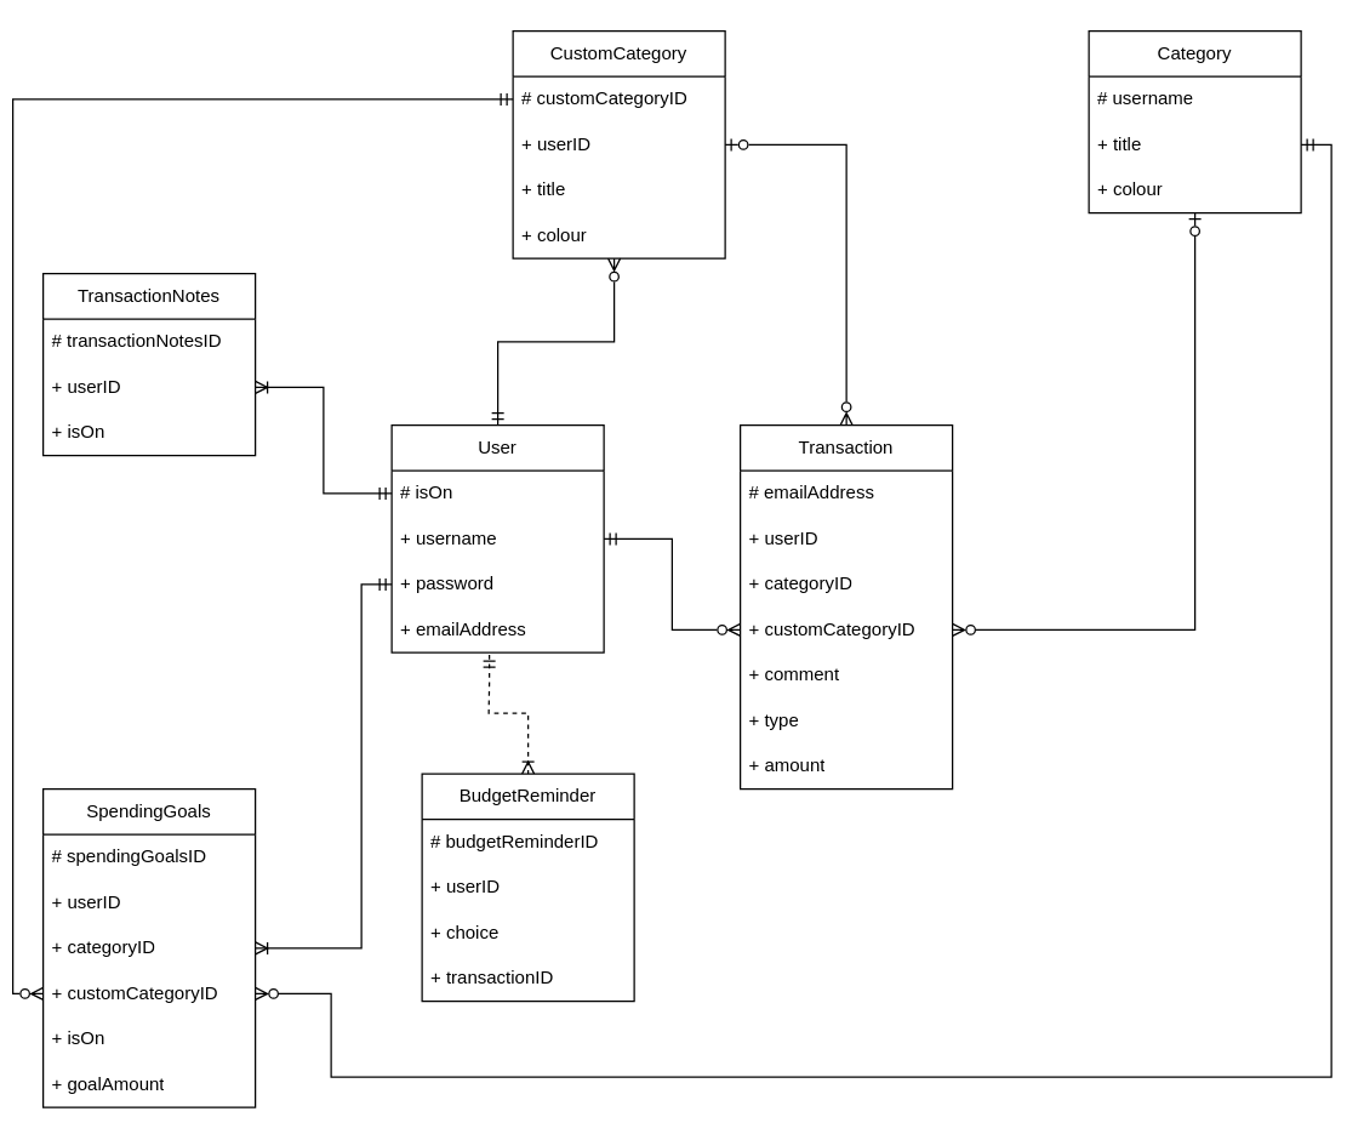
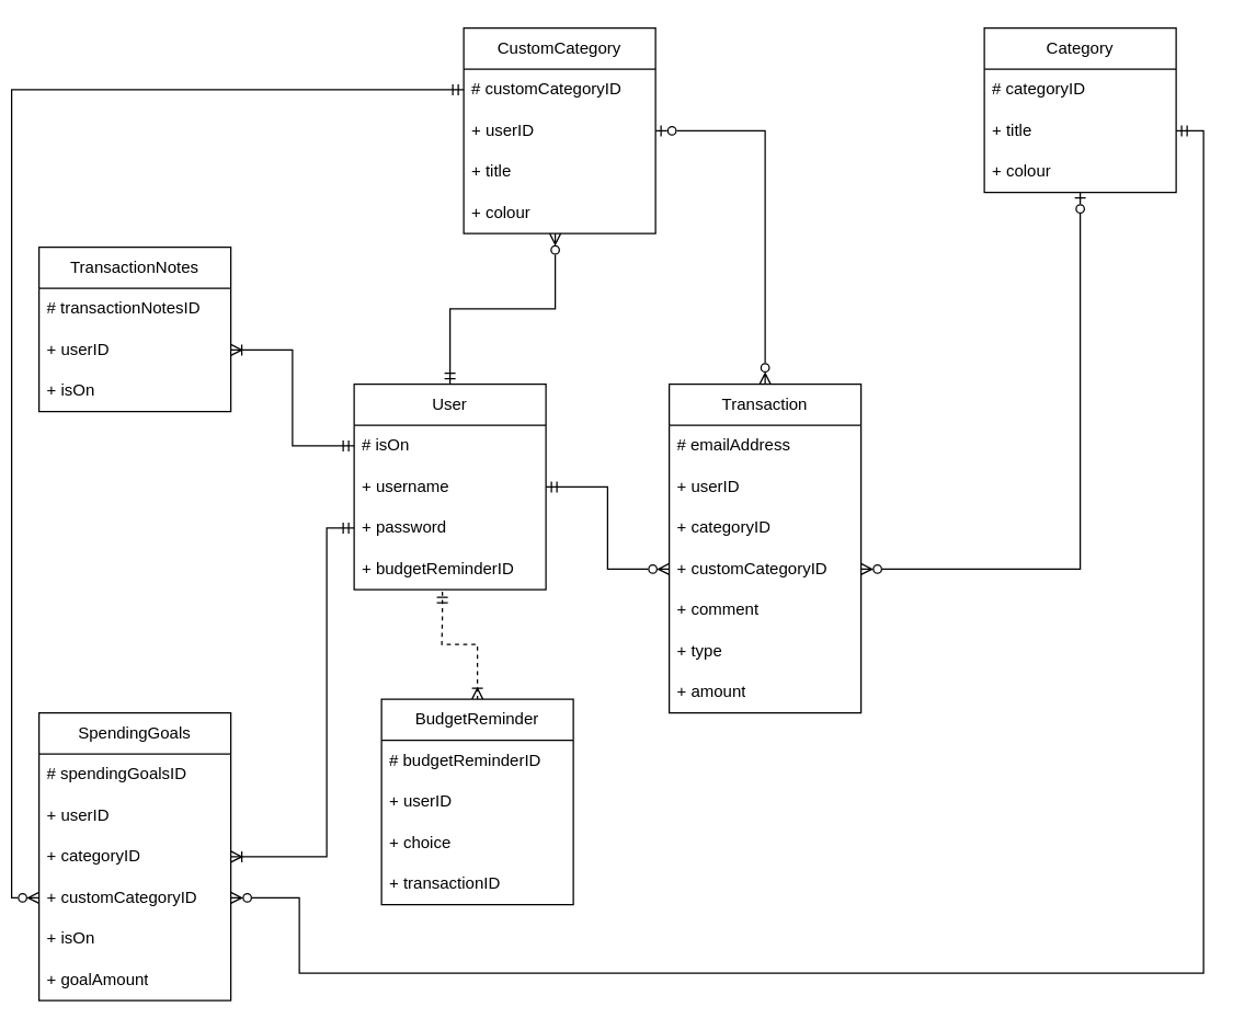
- <mxCell id="24" value="# username" style="text;strokeColor=none;fillColor=none;align=left;verticalAlign=middle;spacingLeft=4;spacingRight=4;overflow=hidden;points=[[0,0.5],[1,0.5]];portConstraint=eastwest;rotatable=0;whiteSpace=wrap;html=1;" vertex="1" parent="23"><mxGeometry y="30" width="140" height="30" as="geometry" /></mxCell>
+ <mxCell id="24" value="# categoryID" style="text;strokeColor=none;fillColor=none;align=left;verticalAlign=middle;spacingLeft=4;spacingRight=4;overflow=hidden;points=[[0,0.5],[1,0.5]];portConstraint=eastwest;rotatable=0;whiteSpace=wrap;html=1;" vertex="1" parent="23"><mxGeometry y="30" width="140" height="30" as="geometry" /></mxCell>
- <mxCell id="7" value="+ emailAddress" style="text;strokeColor=none;fillColor=none;align=left;verticalAlign=middle;spacingLeft=4;spacingRight=4;overflow=hidden;points=[[0,0.5],[1,0.5]];portConstraint=eastwest;rotatable=0;whiteSpace=wrap;html=1;" vertex="1" parent="3"><mxGeometry y="120" width="140" height="30" as="geometry" /></mxCell>
+ <mxCell id="7" value="+ budgetReminderID" style="text;strokeColor=none;fillColor=none;align=left;verticalAlign=middle;spacingLeft=4;spacingRight=4;overflow=hidden;points=[[0,0.5],[1,0.5]];portConstraint=eastwest;rotatable=0;whiteSpace=wrap;html=1;" vertex="1" parent="3"><mxGeometry y="120" width="140" height="30" as="geometry" /></mxCell>
